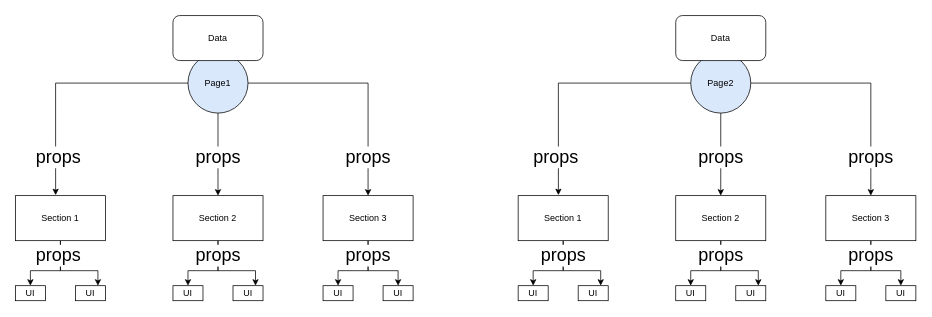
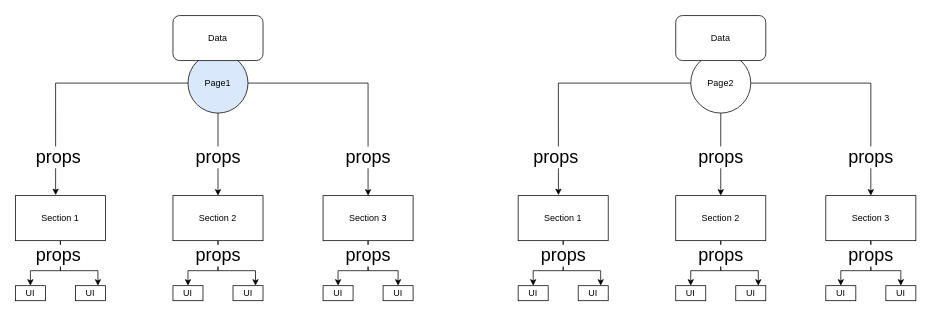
- <mxCell id="23" value="Page2" style="ellipse;whiteSpace=wrap;html=1;aspect=fixed;fillColor=#dae8fc;" parent="1" vertex="1"><mxGeometry x="920" y="70" width="80" height="80" as="geometry" /></mxCell>
+ <mxCell id="23" value="Page2" style="ellipse;whiteSpace=wrap;html=1;aspect=fixed;" parent="1" vertex="1"><mxGeometry x="920" y="70" width="80" height="80" as="geometry" /></mxCell>
